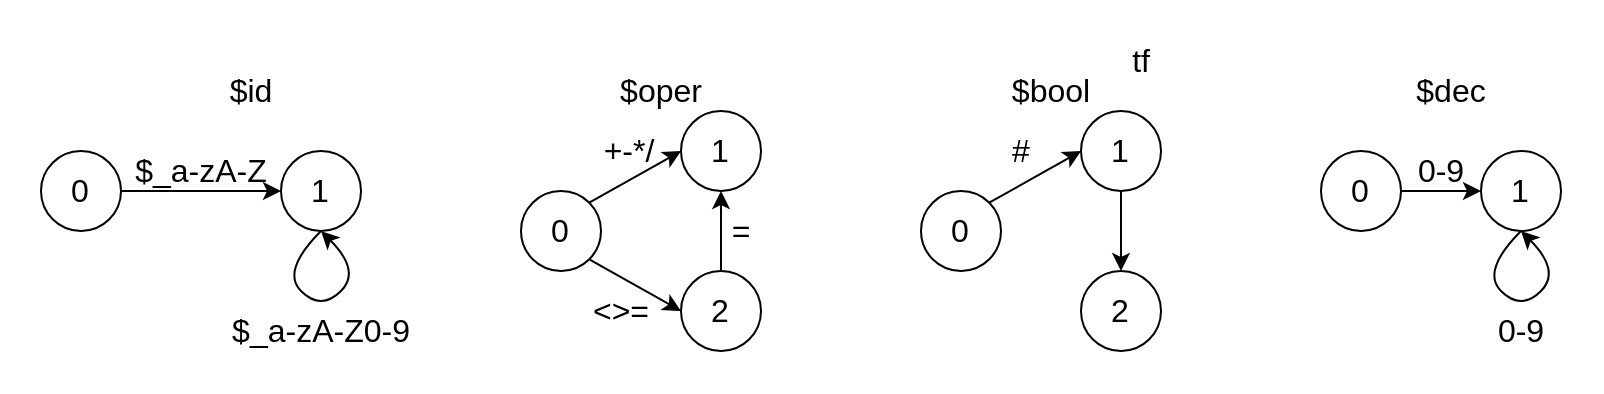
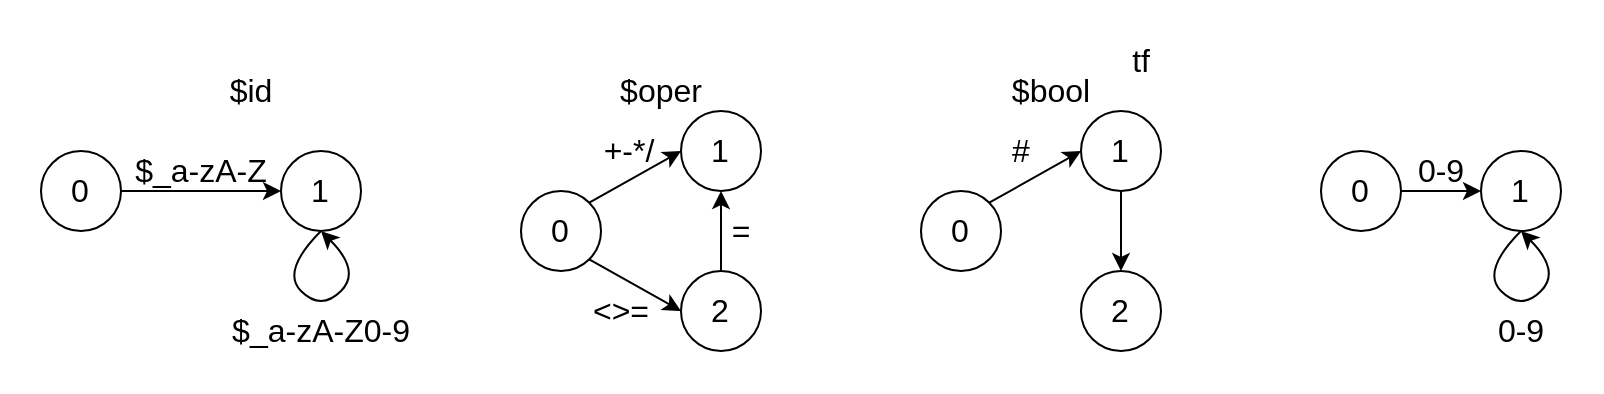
- <mxCell id="33" value="$dec" style="text;html=1;align=center;verticalAlign=middle;resizable=0;points=[];autosize=1;strokeColor=none;fillColor=none;fontSize=16;" vertex="1" parent="1"><mxGeometry x="700" y="35" width="50" height="20" as="geometry" /></mxCell>
